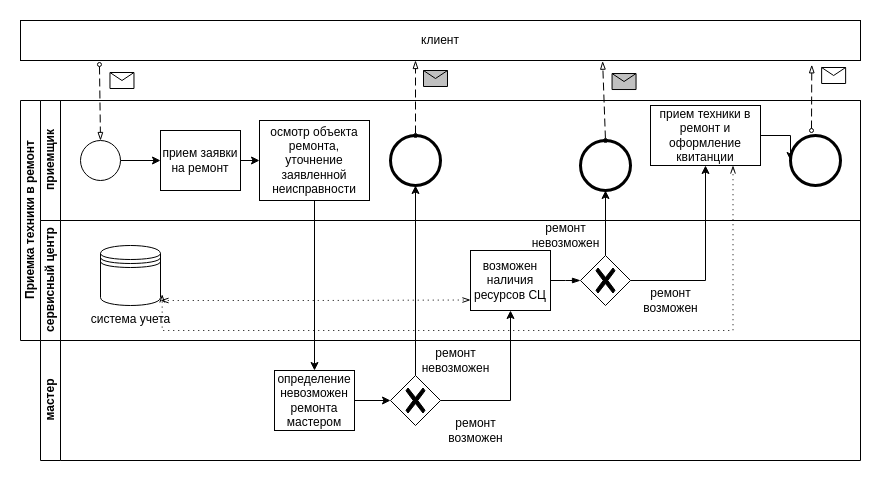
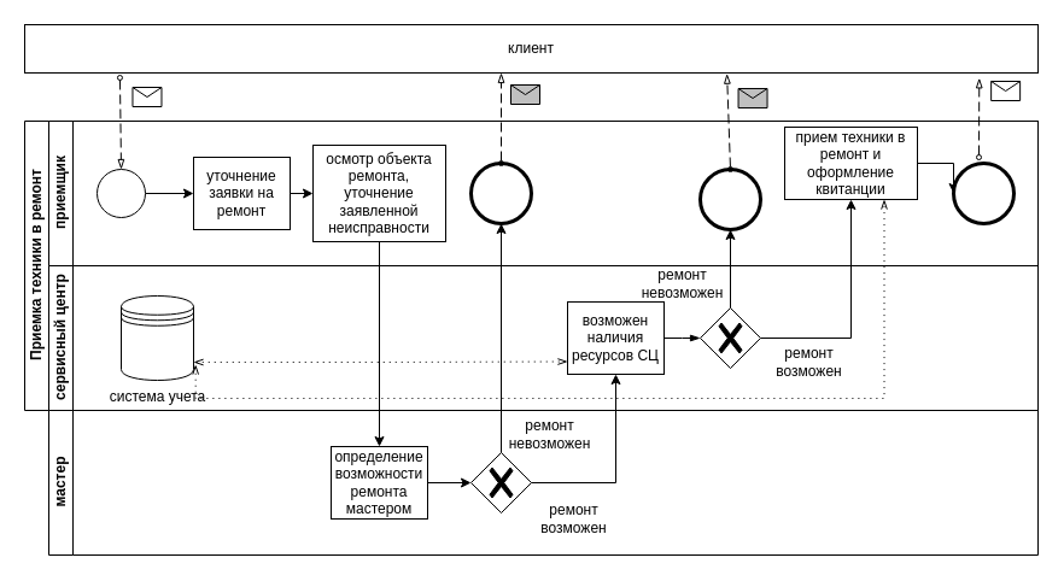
- <mxCell id="7" value="прием заявки на ремонт" style="rounded=0;whiteSpace=wrap;html=1;fontFamily=Helvetica;fontSize=12;fontColor=#000000;align=center;" parent="3" vertex="1"><mxGeometry x="120" y="30" width="80" height="60" as="geometry" /></mxCell>
+ <mxCell id="7" value="уточнение заявки на ремонт" style="rounded=0;whiteSpace=wrap;html=1;fontFamily=Helvetica;fontSize=12;fontColor=#000000;align=center;" parent="3" vertex="1"><mxGeometry x="120" y="30" width="80" height="60" as="geometry" /></mxCell>
- <mxCell id="17" value="система учета" style="shape=datastore;html=1;labelPosition=center;verticalLabelPosition=bottom;align=center;verticalAlign=top;" vertex="1" parent="16"><mxGeometry x="60" y="25" width="60" height="60" as="geometry" /></mxCell>
+ <mxCell id="17" value="система учета" style="shape=datastore;html=1;labelPosition=center;verticalLabelPosition=bottom;align=center;verticalAlign=top;" vertex="1" parent="16"><mxGeometry x="60" y="25" width="60" height="70" as="geometry" /></mxCell>
- <mxCell id="32" value="определение невозможен ремонта мастером" style="rounded=0;whiteSpace=wrap;html=1;fontFamily=Helvetica;fontSize=12;fontColor=#000000;align=center;" parent="30" vertex="1"><mxGeometry x="234" y="30" width="80" height="60" as="geometry" /></mxCell>
+ <mxCell id="32" value="определение возможности ремонта мастером" style="rounded=0;whiteSpace=wrap;html=1;fontFamily=Helvetica;fontSize=12;fontColor=#000000;align=center;" parent="30" vertex="1"><mxGeometry x="234" y="30" width="80" height="60" as="geometry" /></mxCell>
